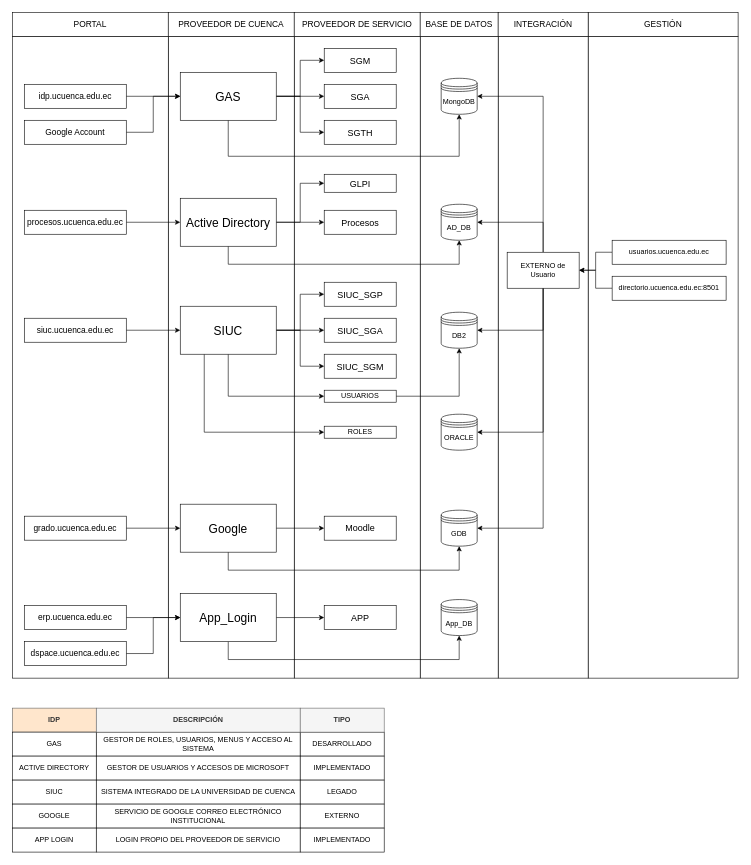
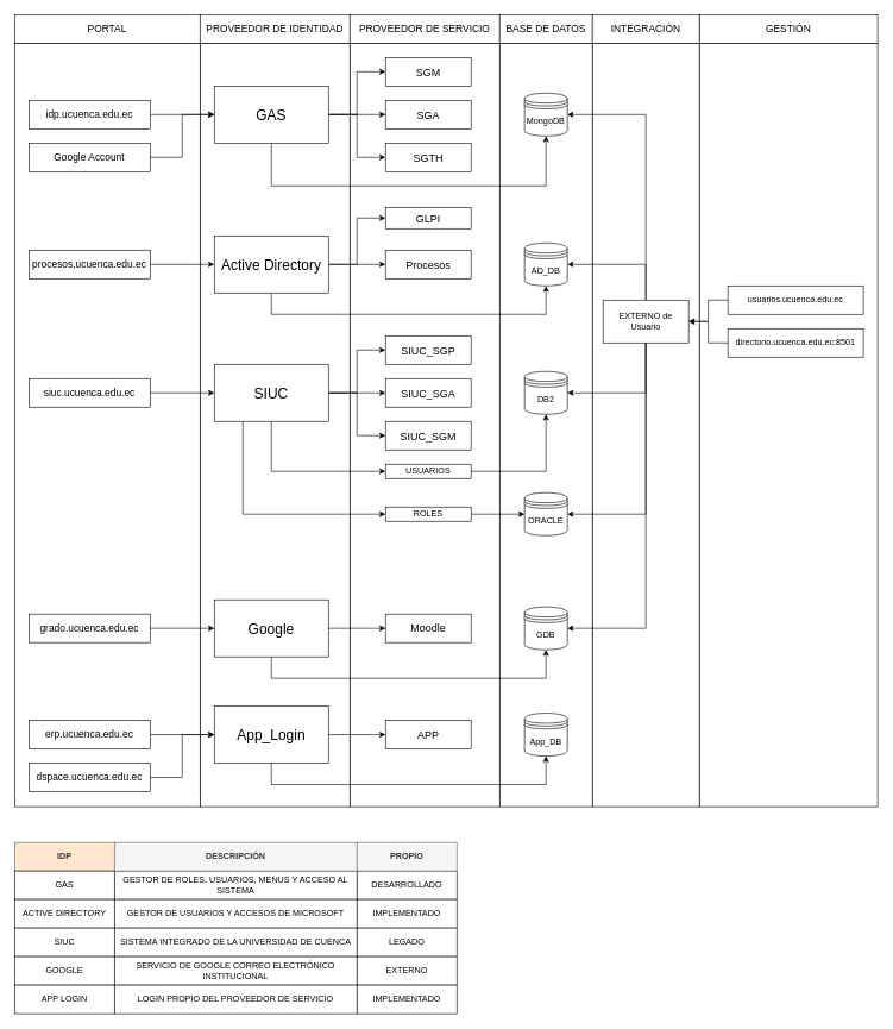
- <mxCell id="58" value="PROVEEDOR DE CUENCA" style="rounded=0;whiteSpace=wrap;html=1;fontSize=14;" parent="1" vertex="1"><mxGeometry x="280" y="20" width="210" height="40" as="geometry" /></mxCell>
+ <mxCell id="58" value="PROVEEDOR DE IDENTIDAD" style="rounded=0;whiteSpace=wrap;html=1;fontSize=14;" parent="1" vertex="1"><mxGeometry x="280" y="20" width="210" height="40" as="geometry" /></mxCell>
+ <mxCell id="73" style="edgeStyle=orthogonalEdgeStyle;rounded=0;orthogonalLoop=1;jettySize=auto;html=1;exitX=1;exitY=0.5;exitDx=0;exitDy=0;entryX=0;entryY=0.5;entryDx=0;entryDy=0;" edge="1" parent="1" source="74" target="50"><mxGeometry relative="1" as="geometry" /></mxCell>
- <mxCell id="96" value="TIPO" style="rounded=0;whiteSpace=wrap;html=1;fillColor=#f5f5f5;fontColor=#333333;strokeColor=#666666;fontStyle=1" vertex="1" parent="1"><mxGeometry x="500" y="1180" width="140" height="40" as="geometry" /></mxCell>
+ <mxCell id="96" value="PROPIO" style="rounded=0;whiteSpace=wrap;html=1;fillColor=#f5f5f5;fontColor=#333333;strokeColor=#666666;fontStyle=1" vertex="1" parent="1"><mxGeometry x="500" y="1180" width="140" height="40" as="geometry" /></mxCell>
